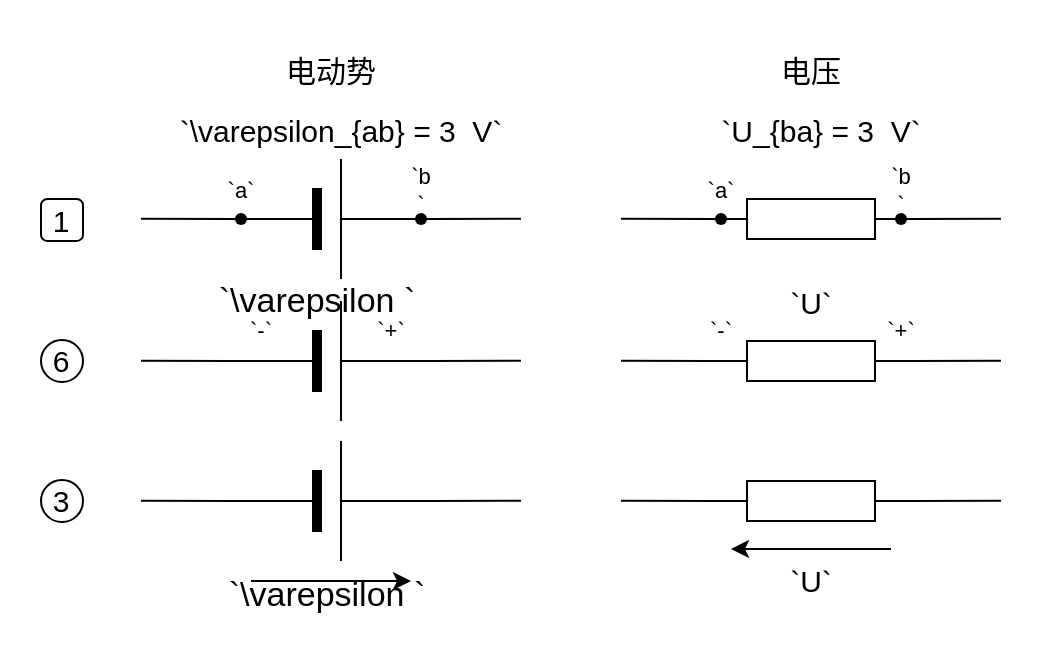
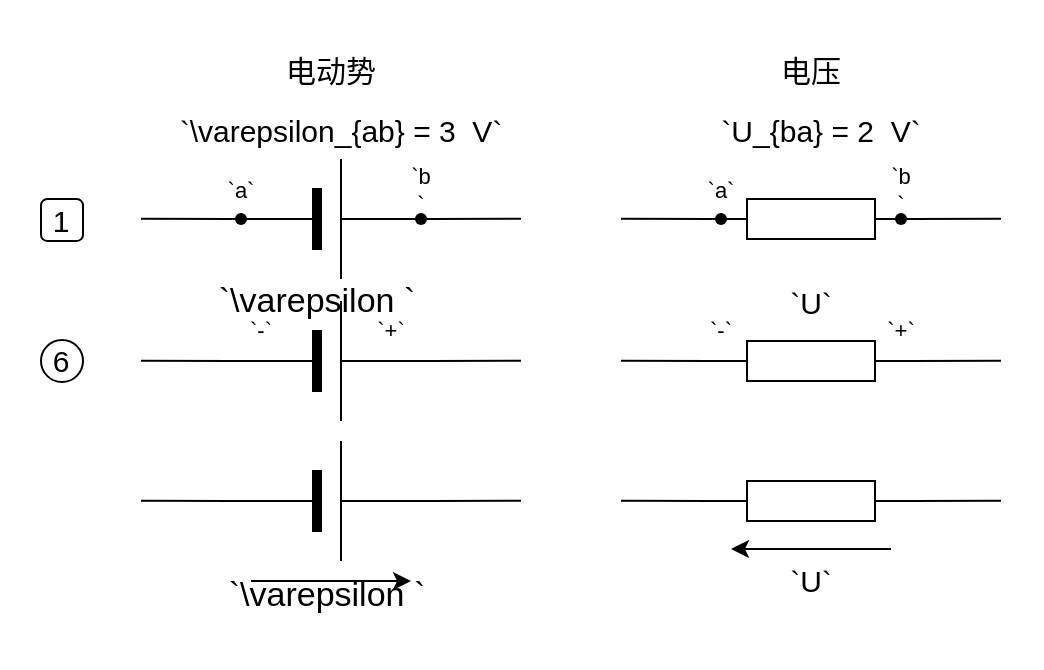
- <mxCell id="29" value="`U_{ba} = 3&amp;nbsp; V`" style="text;html=1;align=center;verticalAlign=middle;resizable=0;points=[];autosize=1;strokeColor=none;fillColor=none;fontSize=15;fontFamily=Helvetica;fontColor=default;" parent="1" vertex="1"><mxGeometry x="350" y="50" width="120" height="30" as="geometry" /></mxCell>
+ <mxCell id="29" value="`U_{ba} = 2&amp;nbsp; V`" style="text;html=1;align=center;verticalAlign=middle;resizable=0;points=[];autosize=1;strokeColor=none;fillColor=none;fontSize=15;fontFamily=Helvetica;fontColor=default;" parent="1" vertex="1"><mxGeometry x="350" y="50" width="120" height="30" as="geometry" /></mxCell>
- <mxCell id="21" value="3" style="ellipse;whiteSpace=wrap;html=1;aspect=fixed;fontFamily=Helvetica;fontSize=15;fontColor=default;" parent="1" vertex="1"><mxGeometry x="20" y="239.5" width="21" height="21" as="geometry" /></mxCell>
